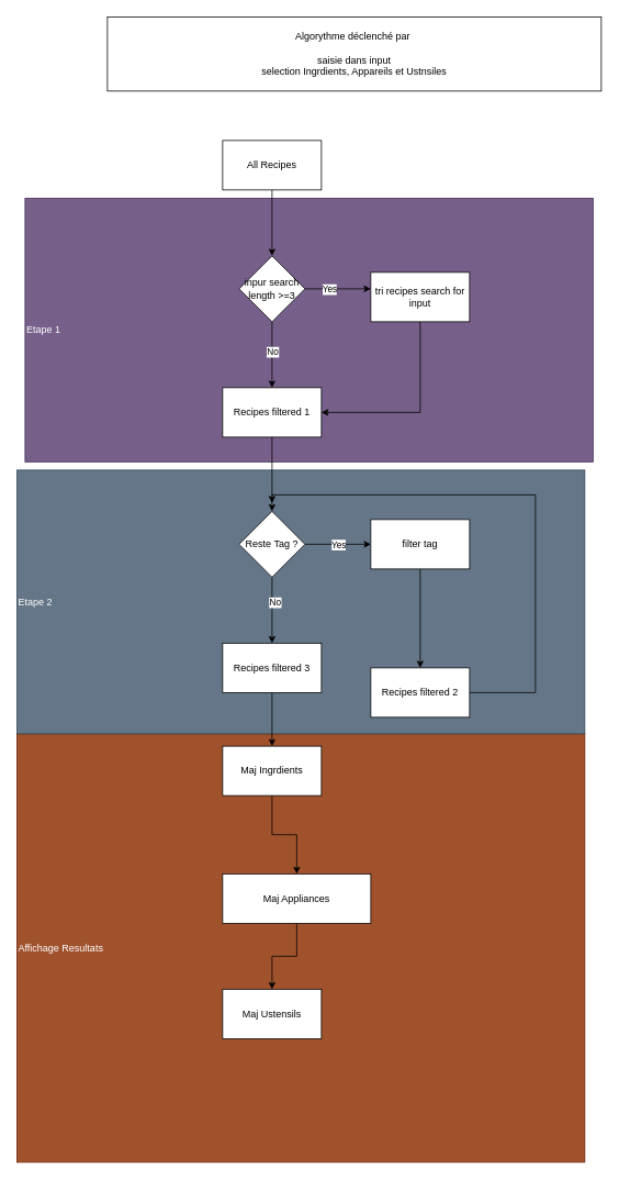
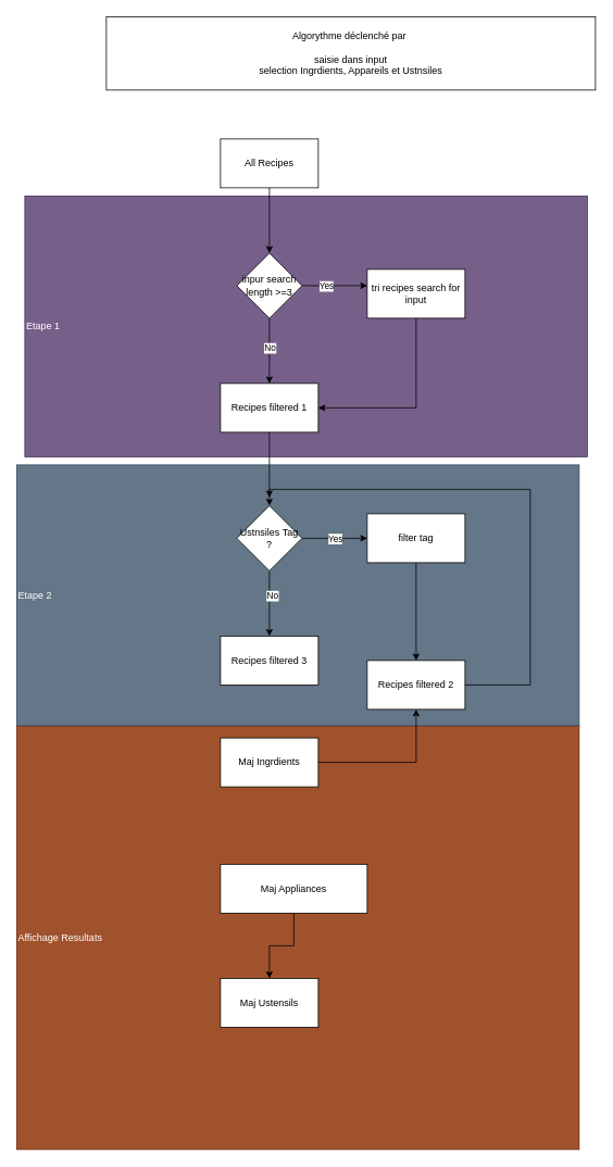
- <mxCell id="20" value="Reste Tag ?" style="rhombus;whiteSpace=wrap;html=1;" vertex="1" parent="1"><mxGeometry x="290" y="620" width="80" height="80" as="geometry" /></mxCell>
+ <mxCell id="20" value="Ustnsiles Tag ?" style="rhombus;whiteSpace=wrap;html=1;" vertex="1" parent="1"><mxGeometry x="290" y="620" width="80" height="80" as="geometry" /></mxCell>
- <mxCell id="25" value="" style="edgeStyle=orthogonalEdgeStyle;rounded=0;orthogonalLoop=1;jettySize=auto;html=1;" edge="1" parent="1" source="26" target="28"><mxGeometry relative="1" as="geometry" /></mxCell>
- <mxCell id="27" value="" style="edgeStyle=orthogonalEdgeStyle;rounded=0;orthogonalLoop=1;jettySize=auto;html=1;" edge="1" parent="1" source="28" target="30"><mxGeometry relative="1" as="geometry" /></mxCell>
+ <mxCell id="27" value="" style="edgeStyle=orthogonalEdgeStyle;rounded=0;orthogonalLoop=1;jettySize=auto;html=1;" edge="1" parent="1" source="28" target="24"><mxGeometry relative="1" as="geometry" /></mxCell>
